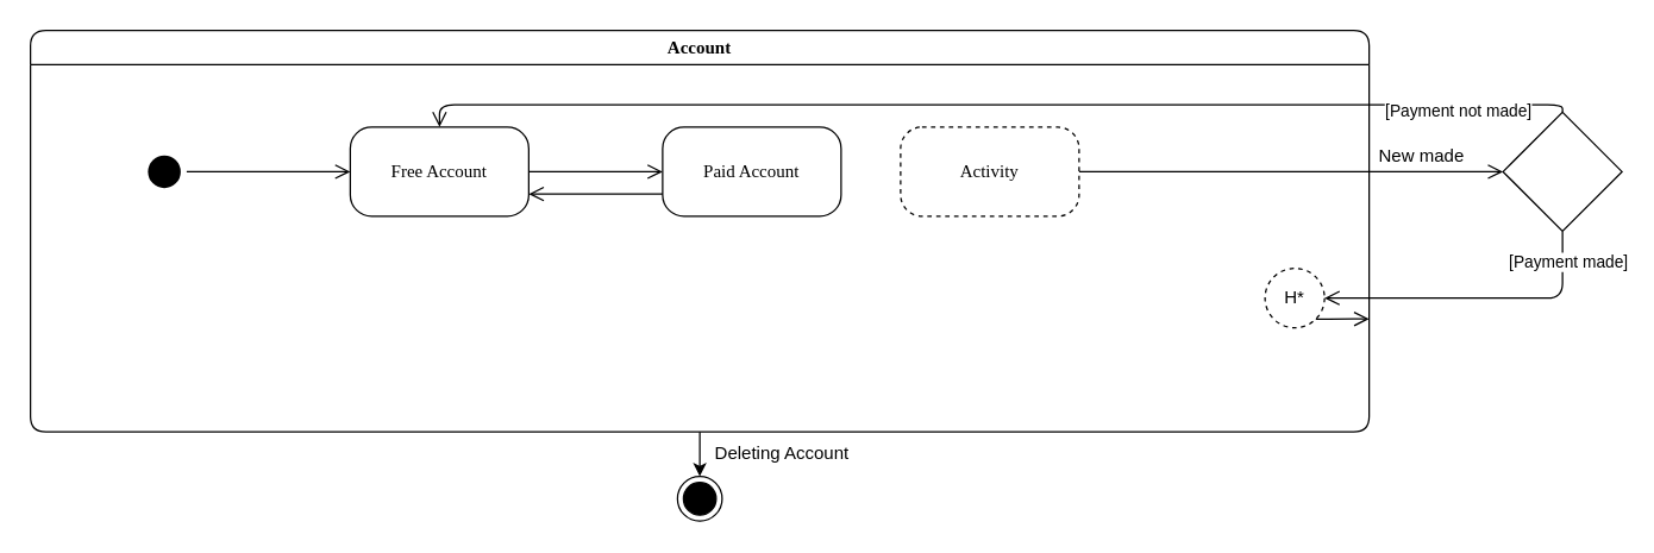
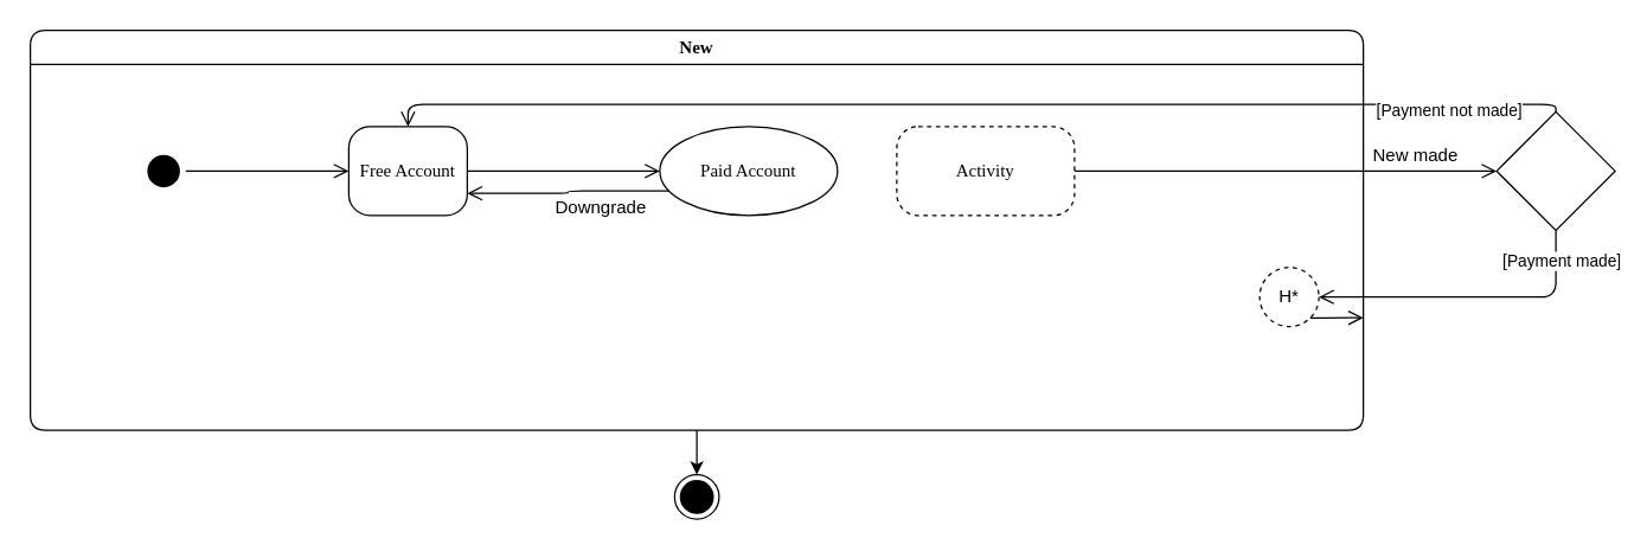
- <mxCell id="3" value="Account" style="swimlane;whiteSpace=wrap;html=1;rounded=1;shadow=0;comic=0;labelBackgroundColor=none;strokeWidth=1;fontFamily=Verdana;fontSize=12;align=center;" vertex="1" parent="1"><mxGeometry x="20" y="20" width="900" height="270" as="geometry" /></mxCell>
+ <mxCell id="3" value="New" style="swimlane;whiteSpace=wrap;html=1;rounded=1;shadow=0;comic=0;labelBackgroundColor=none;strokeWidth=1;fontFamily=Verdana;fontSize=12;align=center;" vertex="1" parent="1"><mxGeometry x="20" y="20" width="900" height="270" as="geometry" /></mxCell>
- <mxCell id="5" value="Free Account" style="rounded=1;whiteSpace=wrap;html=1;arcSize=24;shadow=0;comic=0;labelBackgroundColor=none;fontFamily=Verdana;fontSize=12;align=center;" vertex="1" parent="3"><mxGeometry x="215" y="65" width="120" height="60" as="geometry" /></mxCell>
+ <mxCell id="5" value="Free Account" style="rounded=1;whiteSpace=wrap;html=1;arcSize=24;shadow=0;comic=0;labelBackgroundColor=none;fontFamily=Verdana;fontSize=12;align=center;" vertex="1" parent="3"><mxGeometry x="215" y="65" width="80" height="60" as="geometry" /></mxCell>
- <mxCell id="8" value="Paid Account" style="rounded=1;whiteSpace=wrap;html=1;arcSize=24;shadow=0;comic=0;labelBackgroundColor=none;fontFamily=Verdana;fontSize=12;align=center;" vertex="1" parent="3"><mxGeometry x="425" y="65" width="120" height="60" as="geometry" /></mxCell>
+ <mxCell id="8" value="Paid Account" style="ellipse;whiteSpace=wrap;html=1;arcSize=24;shadow=0;comic=0;labelBackgroundColor=none;fontFamily=Verdana;fontSize=12;align=center;" vertex="1" parent="3"><mxGeometry x="425" y="65" width="120" height="60" as="geometry" /></mxCell>
+ <mxCell id="11" value="Downgrade" style="text;html=1;align=center;verticalAlign=middle;resizable=0;points=[];autosize=1;strokeColor=none;fillColor=none;" vertex="1" parent="3"><mxGeometry x="345" y="105" width="80" height="30" as="geometry" /></mxCell>
- <mxCell id="22" value="Deleting Account" style="text;html=1;align=center;verticalAlign=middle;resizable=0;points=[];autosize=1;strokeColor=none;fillColor=none;" vertex="1" parent="1"><mxGeometry x="470" y="290" width="110" height="30" as="geometry" /></mxCell>
